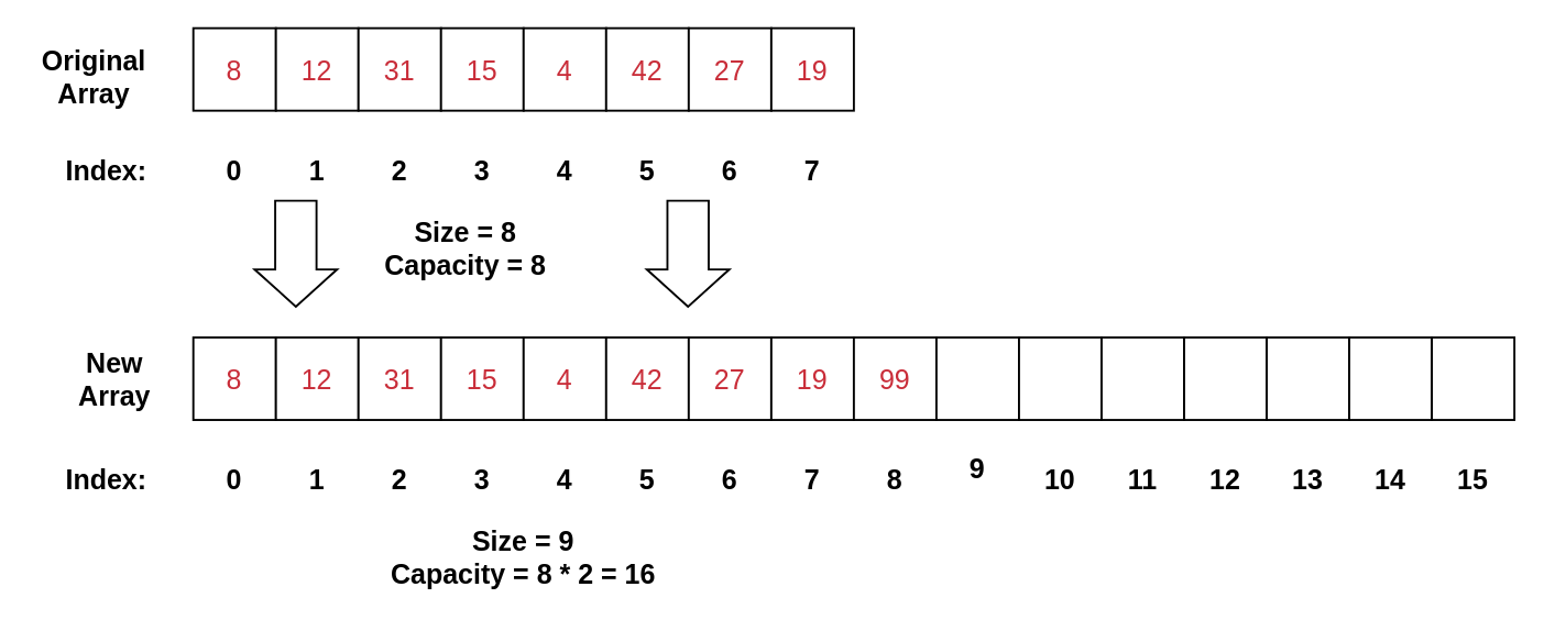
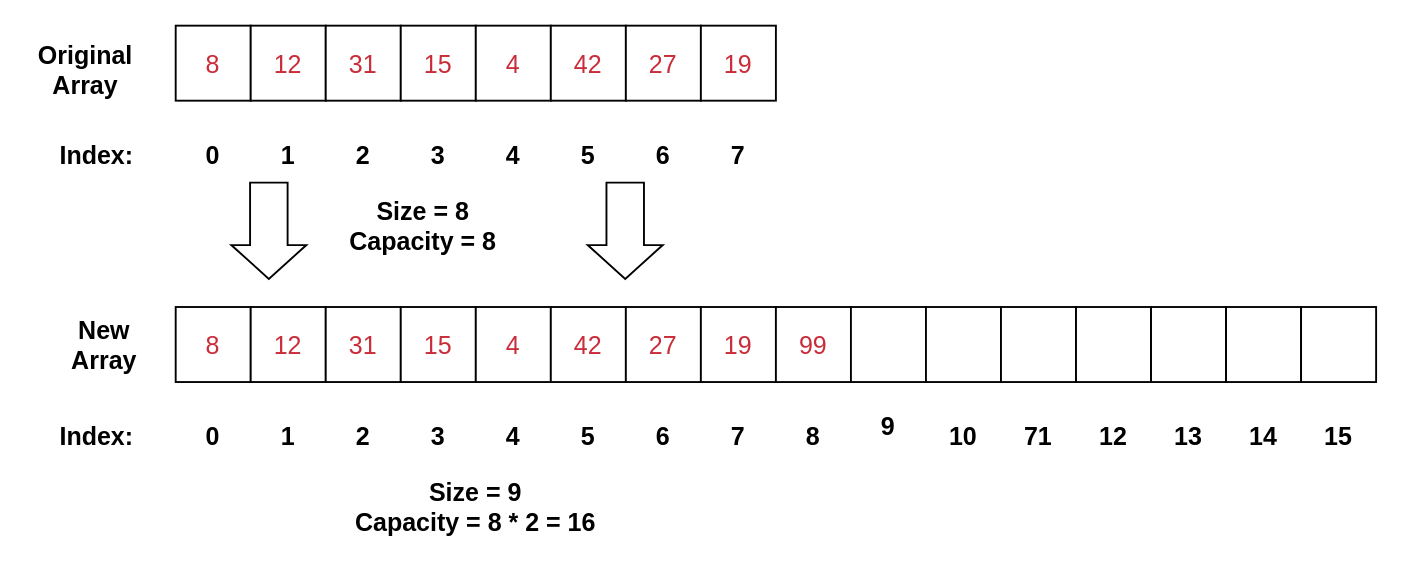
- <mxCell id="53" value="11" style="html=1;overflow=block;blockSpacing=1;whiteSpace=wrap;fontSize=20;fontColor=default;fontStyle=1;spacing=3.8;strokeOpacity=0;fillOpacity=0;fillColor=#ffffff;strokeWidth=1.5;" vertex="1" parent="1"><mxGeometry x="815" y="325" width="30" height="45" as="geometry" /></mxCell>
+ <mxCell id="53" value="71" style="html=1;overflow=block;blockSpacing=1;whiteSpace=wrap;fontSize=20;fontColor=default;fontStyle=1;spacing=3.8;strokeOpacity=0;fillOpacity=0;fillColor=#ffffff;strokeWidth=1.5;" vertex="1" parent="1"><mxGeometry x="815" y="325" width="30" height="45" as="geometry" /></mxCell>
